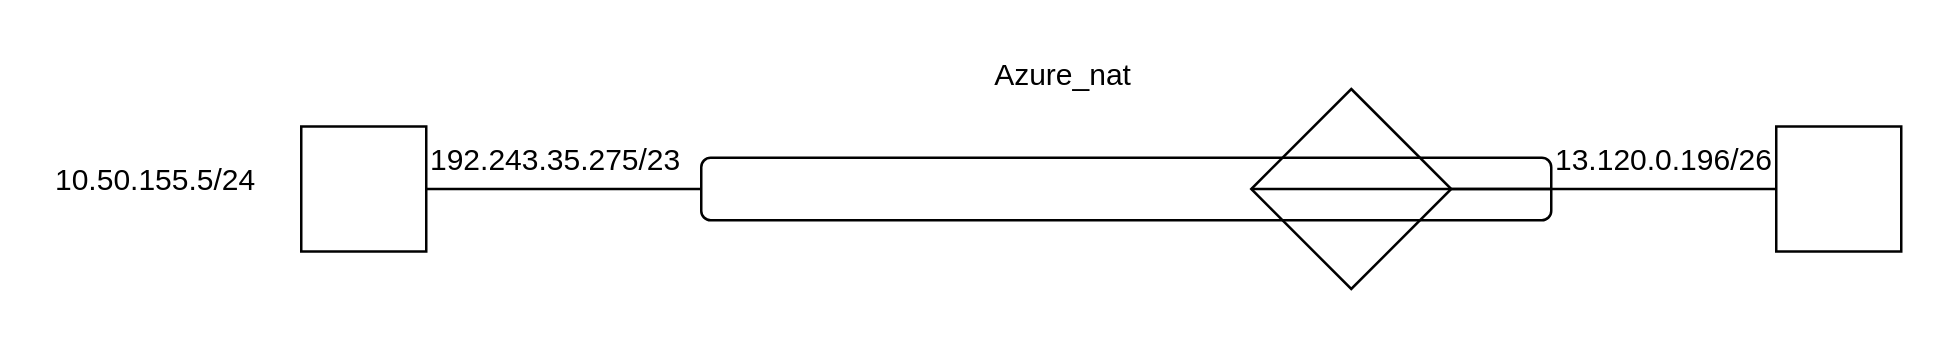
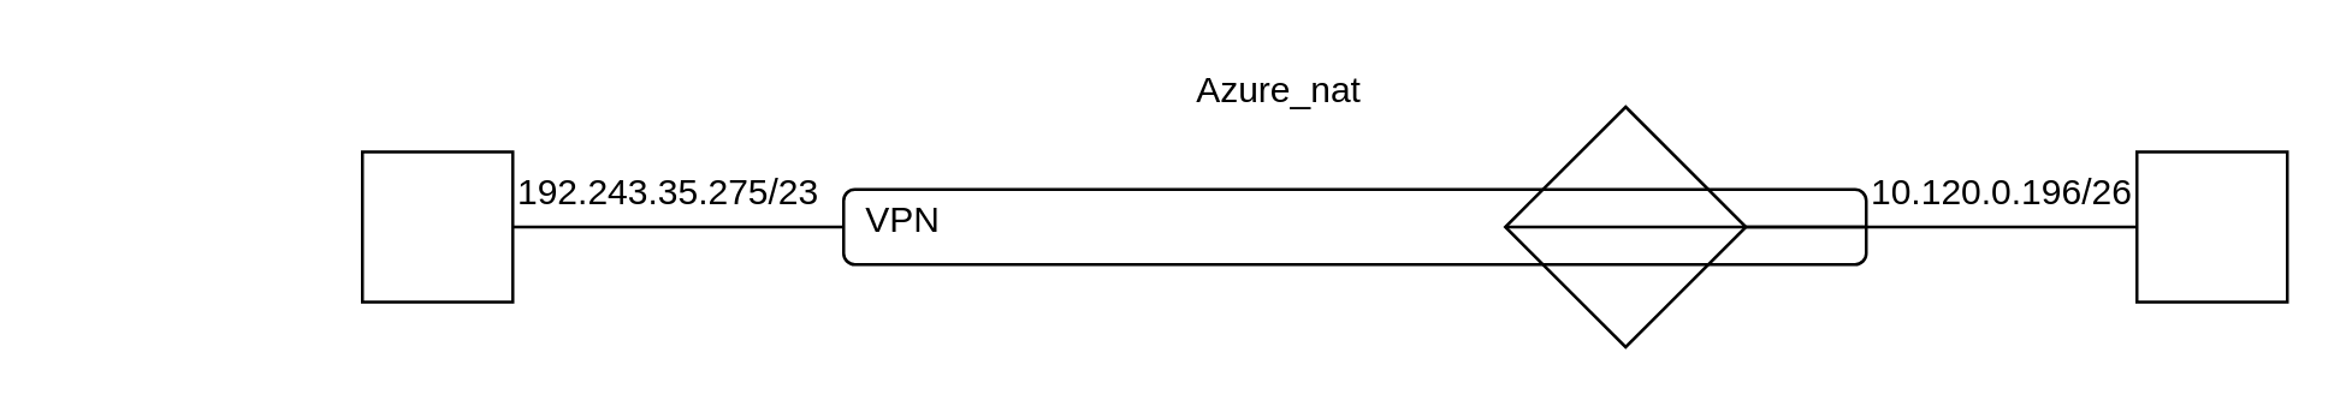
- <mxCell id="13" value="13.120.0.196/26" style="text;whiteSpace=wrap;html=1;" vertex="1" parent="1"><mxGeometry x="620" y="50" width="100" height="30" as="geometry" /></mxCell>
+ <mxCell id="13" value="10.120.0.196/26" style="text;whiteSpace=wrap;html=1;" vertex="1" parent="1"><mxGeometry x="620" y="50" width="100" height="30" as="geometry" /></mxCell>
- <mxCell id="8" value="10.50.155.5/24" style="text;whiteSpace=wrap;html=1;" vertex="1" parent="1"><mxGeometry x="20" y="57.5" width="90" height="30" as="geometry" /></mxCell>
+ <mxCell id="12" value="VPN " style="text;html=1;strokeColor=none;fillColor=none;align=center;verticalAlign=middle;whiteSpace=wrap;rounded=0;" vertex="1" parent="1"><mxGeometry x="280" y="62.5" width="40" height="20" as="geometry" /></mxCell>
